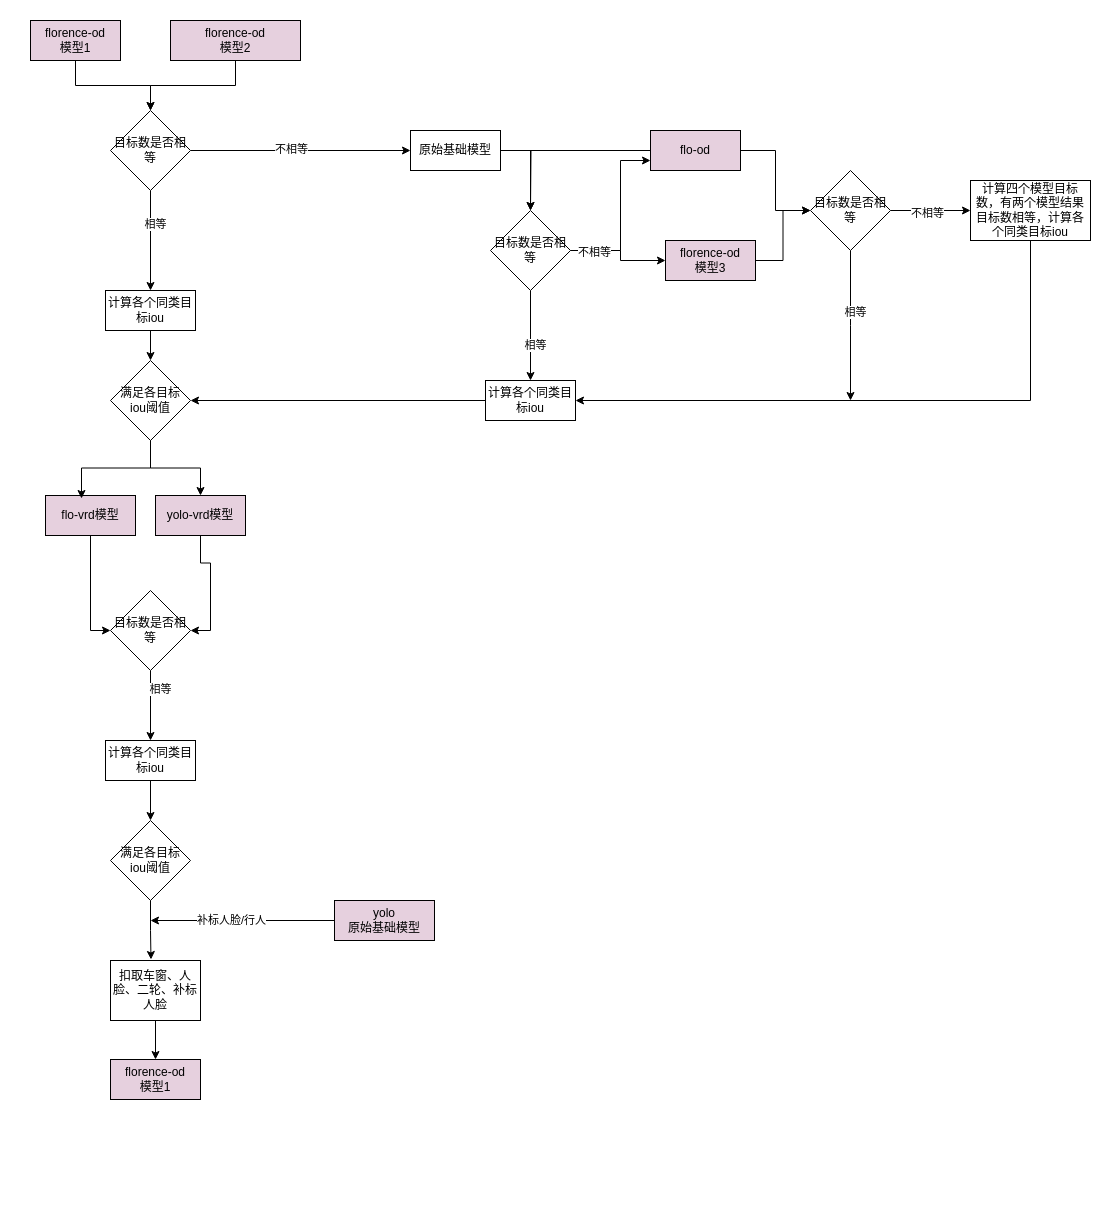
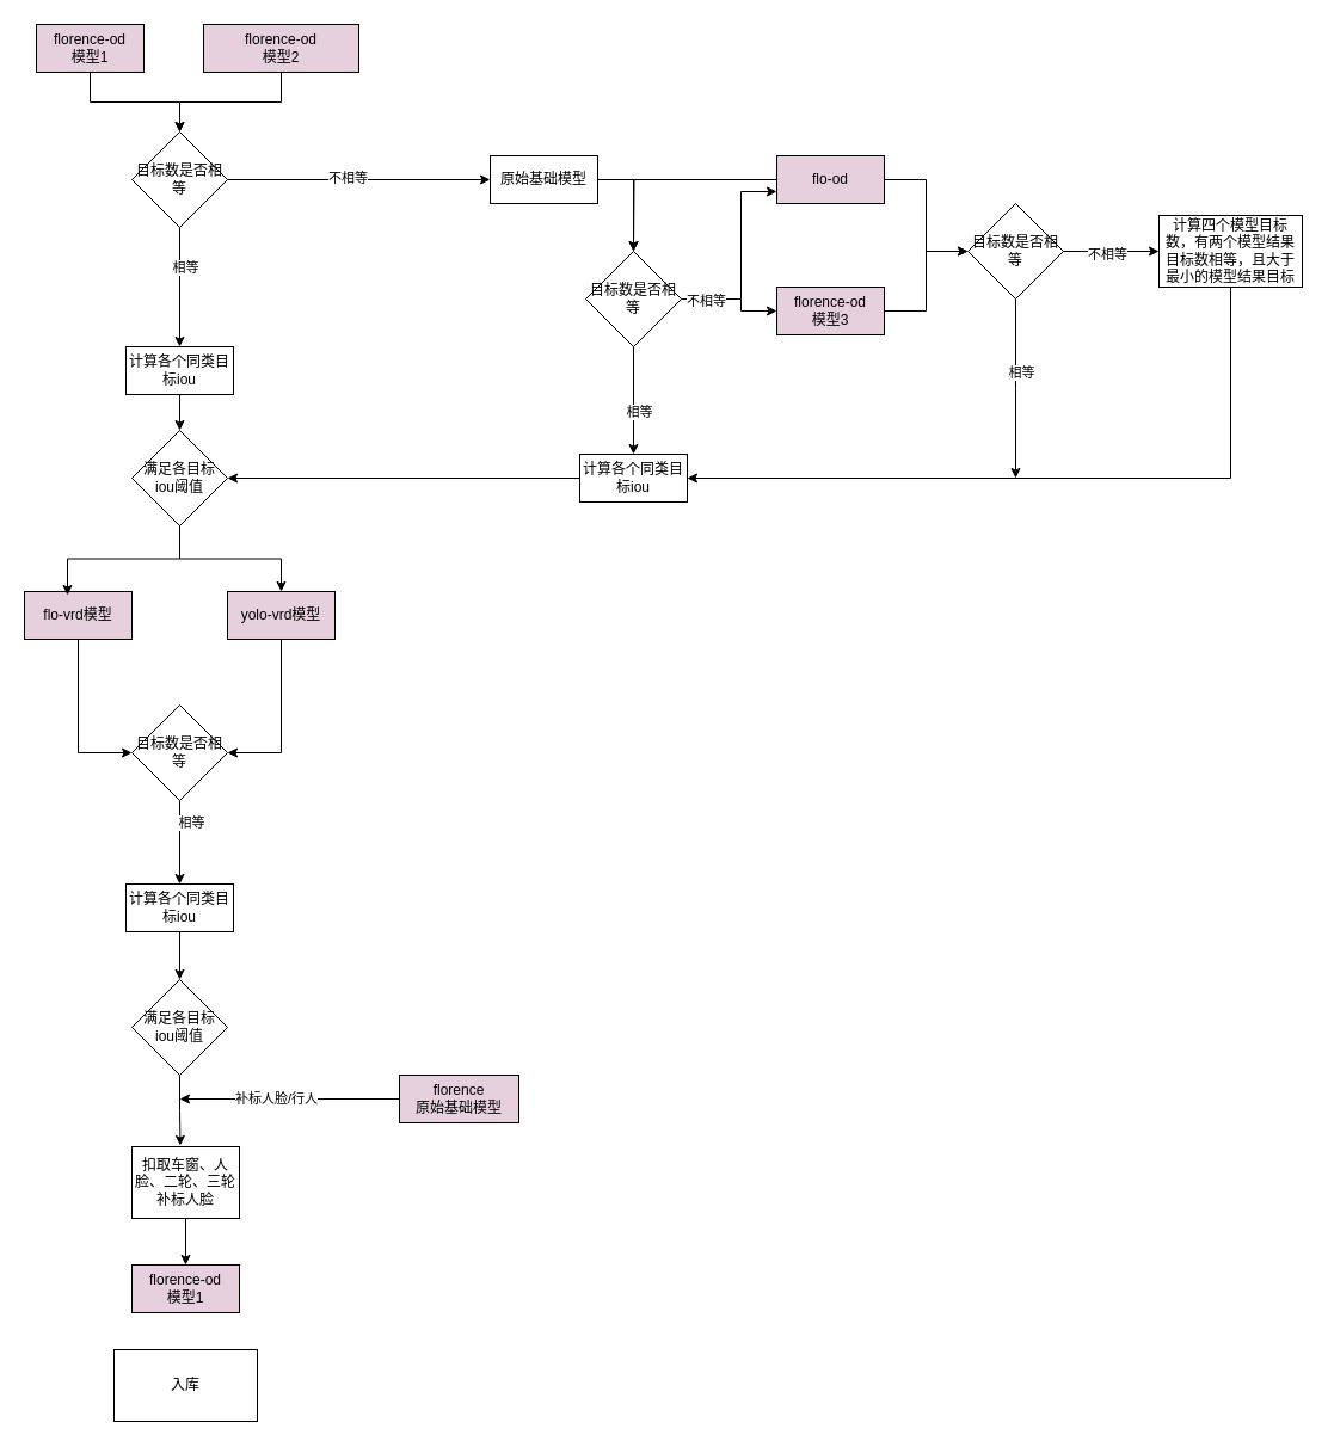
- <mxCell id="54" value="计算四个模型目标数，有两个模型结果目标数相等，计算各个同类目标iou" style="rounded=0;whiteSpace=wrap;html=1;" vertex="1" parent="1"><mxGeometry x="970" y="180" width="120" height="60" as="geometry" /></mxCell>
+ <mxCell id="54" value="计算四个模型目标数，有两个模型结果目标数相等，且大于最小的模型结果目标" style="rounded=0;whiteSpace=wrap;html=1;" vertex="1" parent="1"><mxGeometry x="970" y="180" width="120" height="60" as="geometry" /></mxCell>
- <mxCell id="47" value="florence-od&lt;div&gt;模型3&lt;/div&gt;" style="rounded=0;whiteSpace=wrap;html=1;fillColor=#E6D0DE;" vertex="1" parent="1"><mxGeometry x="665" y="240" width="90" height="40" as="geometry" /></mxCell>
+ <mxCell id="47" value="florence-od&lt;div&gt;模型3&lt;/div&gt;" style="rounded=0;whiteSpace=wrap;html=1;fillColor=#E6D0DE;" vertex="1" parent="1"><mxGeometry x="650" y="240" width="90" height="40" as="geometry" /></mxCell>
- <mxCell id="19" value="flo-vrd模型" style="rounded=0;whiteSpace=wrap;html=1;fillColor=#E6D0DE;" vertex="1" parent="1"><mxGeometry x="45" y="495" width="90" height="40" as="geometry" /></mxCell>
+ <mxCell id="19" value="flo-vrd模型" style="rounded=0;whiteSpace=wrap;html=1;fillColor=#E6D0DE;" vertex="1" parent="1"><mxGeometry x="20" y="495" width="90" height="40" as="geometry" /></mxCell>
- <mxCell id="21" value="yolo-vrd模型" style="rounded=0;whiteSpace=wrap;html=1;fillColor=#E6D0DE;" vertex="1" parent="1"><mxGeometry x="155" y="495" width="90" height="40" as="geometry" /></mxCell>
+ <mxCell id="21" value="yolo-vrd模型" style="rounded=0;whiteSpace=wrap;html=1;fillColor=#E6D0DE;" vertex="1" parent="1"><mxGeometry x="190" y="495" width="90" height="40" as="geometry" /></mxCell>
- <mxCell id="4" value="yolo&lt;div&gt;原始基础模型&lt;/div&gt;" style="rounded=0;whiteSpace=wrap;html=1;fillColor=#E6D0DE;" vertex="1" parent="1"><mxGeometry x="334" y="900" width="100" height="40" as="geometry" /></mxCell>
+ <mxCell id="4" value="florence&lt;div&gt;原始基础模型&lt;/div&gt;" style="rounded=0;whiteSpace=wrap;html=1;fillColor=#E6D0DE;" vertex="1" parent="1"><mxGeometry x="334" y="900" width="100" height="40" as="geometry" /></mxCell>
- <mxCell id="30" value="扣取车窗、人脸、二轮、补标人脸" style="rounded=0;whiteSpace=wrap;html=1;" vertex="1" parent="1"><mxGeometry x="110" y="960" width="90" height="60" as="geometry" /></mxCell>
+ <mxCell id="30" value="扣取车窗、人脸、二轮、三轮补标人脸" style="rounded=0;whiteSpace=wrap;html=1;" vertex="1" parent="1"><mxGeometry x="110" y="960" width="90" height="60" as="geometry" /></mxCell>
+ <mxCell id="32" value="入库" style="rounded=0;whiteSpace=wrap;html=1;" vertex="1" parent="1"><mxGeometry x="95" y="1130" width="120" height="60" as="geometry" /></mxCell>
